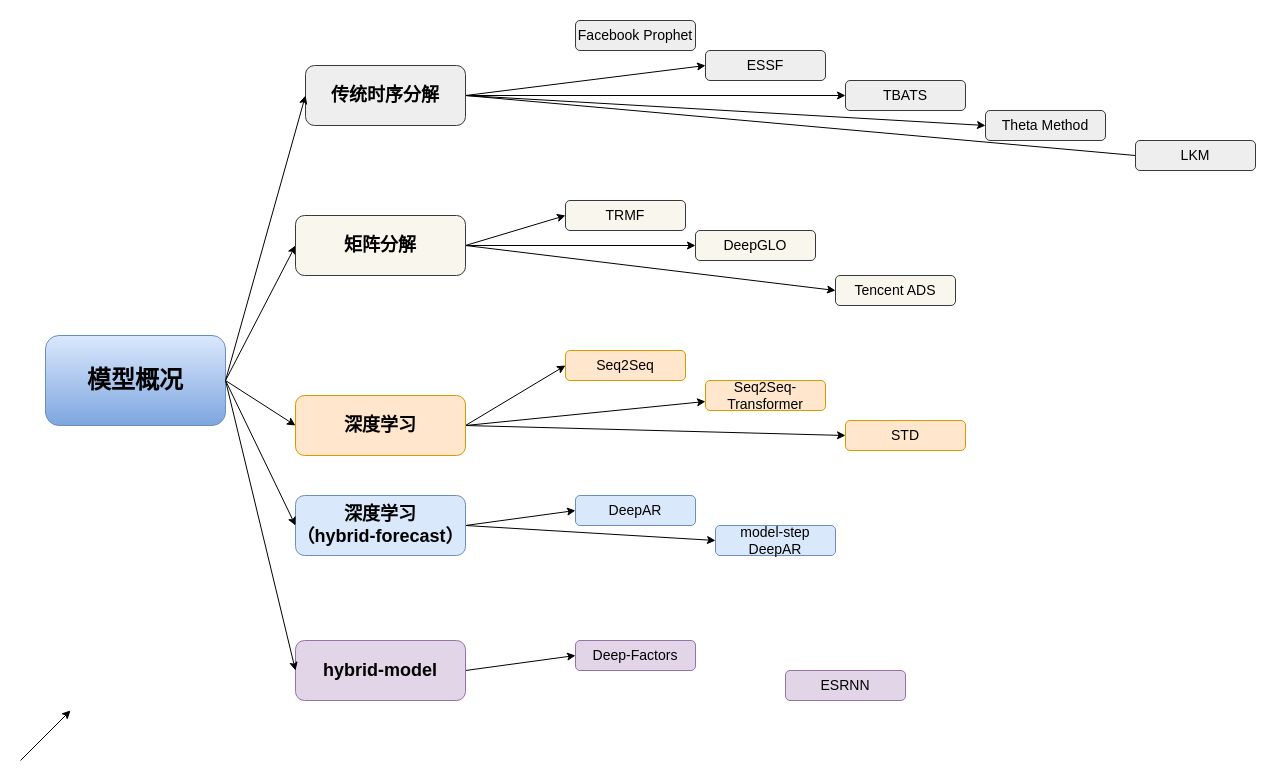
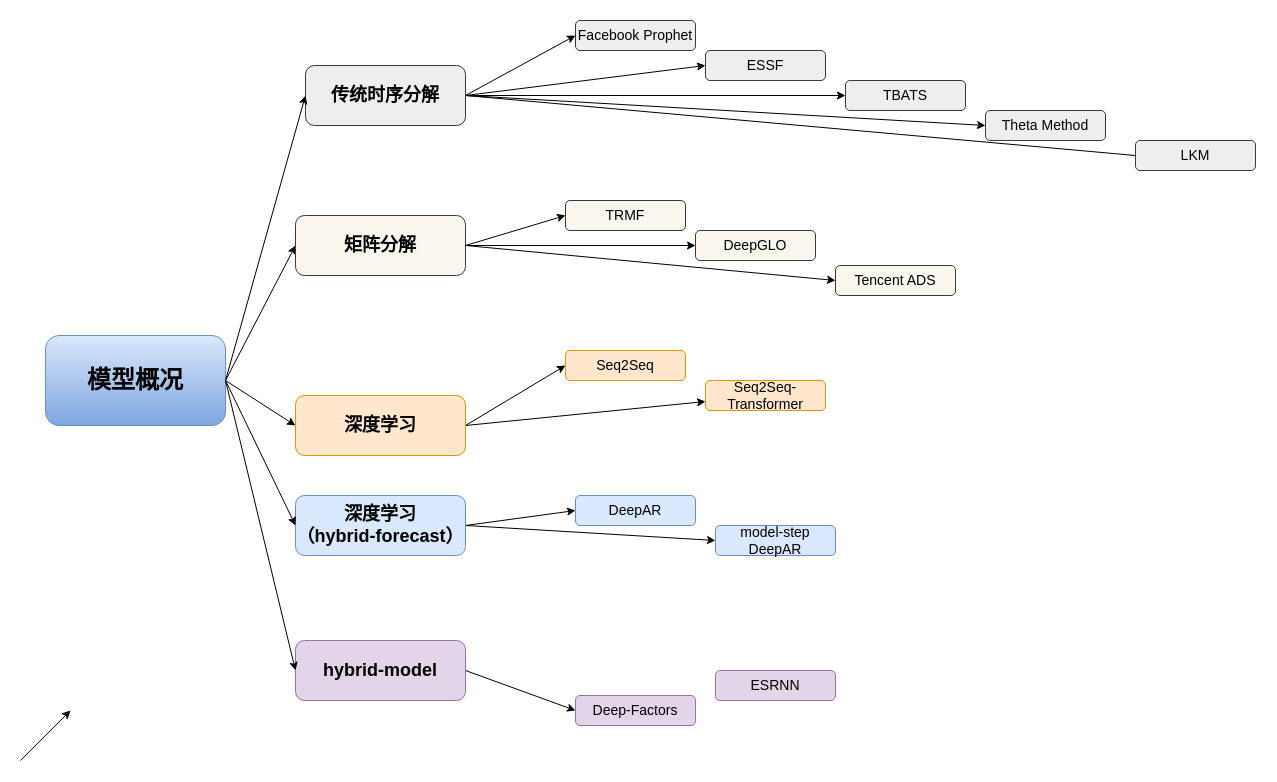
+ <mxCell id="21" style="rounded=0;orthogonalLoop=1;jettySize=auto;html=1;exitX=1;exitY=0.5;exitDx=0;exitDy=0;entryX=0;entryY=0.5;entryDx=0;entryDy=0;" edge="1" parent="1" source="26" target="18"><mxGeometry relative="1" as="geometry" /></mxCell>
- <mxCell id="32" value="&lt;font style=&quot;font-size: 14px&quot;&gt;Tencent ADS&lt;/font&gt;" style="rounded=1;whiteSpace=wrap;html=1;fillColor=#f9f7ed;strokeColor=#36393d;" vertex="1" parent="1"><mxGeometry x="835" y="275" width="120" height="30" as="geometry" /></mxCell>
+ <mxCell id="32" value="&lt;font style=&quot;font-size: 14px&quot;&gt;Tencent ADS&lt;/font&gt;" style="rounded=1;whiteSpace=wrap;html=1;fillColor=#f9f7ed;strokeColor=#36393d;" vertex="1" parent="1"><mxGeometry x="835" y="265" width="120" height="30" as="geometry" /></mxCell>
- <mxCell id="10" style="edgeStyle=none;rounded=0;orthogonalLoop=1;jettySize=auto;html=1;exitX=1;exitY=0.5;exitDx=0;exitDy=0;entryX=0;entryY=0.5;entryDx=0;entryDy=0;" edge="1" parent="1" source="11" target="35"><mxGeometry relative="1" as="geometry" /></mxCell>
- <mxCell id="35" value="&lt;font style=&quot;font-size: 14px&quot;&gt;STD&lt;/font&gt;" style="rounded=1;whiteSpace=wrap;html=1;fillColor=#ffe6cc;strokeColor=#d79b00;" vertex="1" parent="1"><mxGeometry x="845" y="420" width="120" height="30" as="geometry" /></mxCell>
- <mxCell id="38" value="&lt;font style=&quot;font-size: 14px&quot;&gt;Deep-Factors&lt;/font&gt;" style="rounded=1;whiteSpace=wrap;html=1;fillColor=#e1d5e7;strokeColor=#9673a6;" vertex="1" parent="1"><mxGeometry x="575" y="640" width="120" height="30" as="geometry" /></mxCell>
+ <mxCell id="38" value="&lt;font style=&quot;font-size: 14px&quot;&gt;Deep-Factors&lt;/font&gt;" style="rounded=1;whiteSpace=wrap;html=1;fillColor=#e1d5e7;strokeColor=#9673a6;" vertex="1" parent="1"><mxGeometry x="575" y="695" width="120" height="30" as="geometry" /></mxCell>
- <mxCell id="39" value="&lt;font style=&quot;font-size: 14px&quot;&gt;ESRNN&lt;/font&gt;" style="rounded=1;whiteSpace=wrap;html=1;fillColor=#e1d5e7;strokeColor=#9673a6;" vertex="1" parent="1"><mxGeometry x="785" y="670" width="120" height="30" as="geometry" /></mxCell>
+ <mxCell id="39" value="&lt;font style=&quot;font-size: 14px&quot;&gt;ESRNN&lt;/font&gt;" style="rounded=1;whiteSpace=wrap;html=1;fillColor=#e1d5e7;strokeColor=#9673a6;" vertex="1" parent="1"><mxGeometry x="715" y="670" width="120" height="30" as="geometry" /></mxCell>
